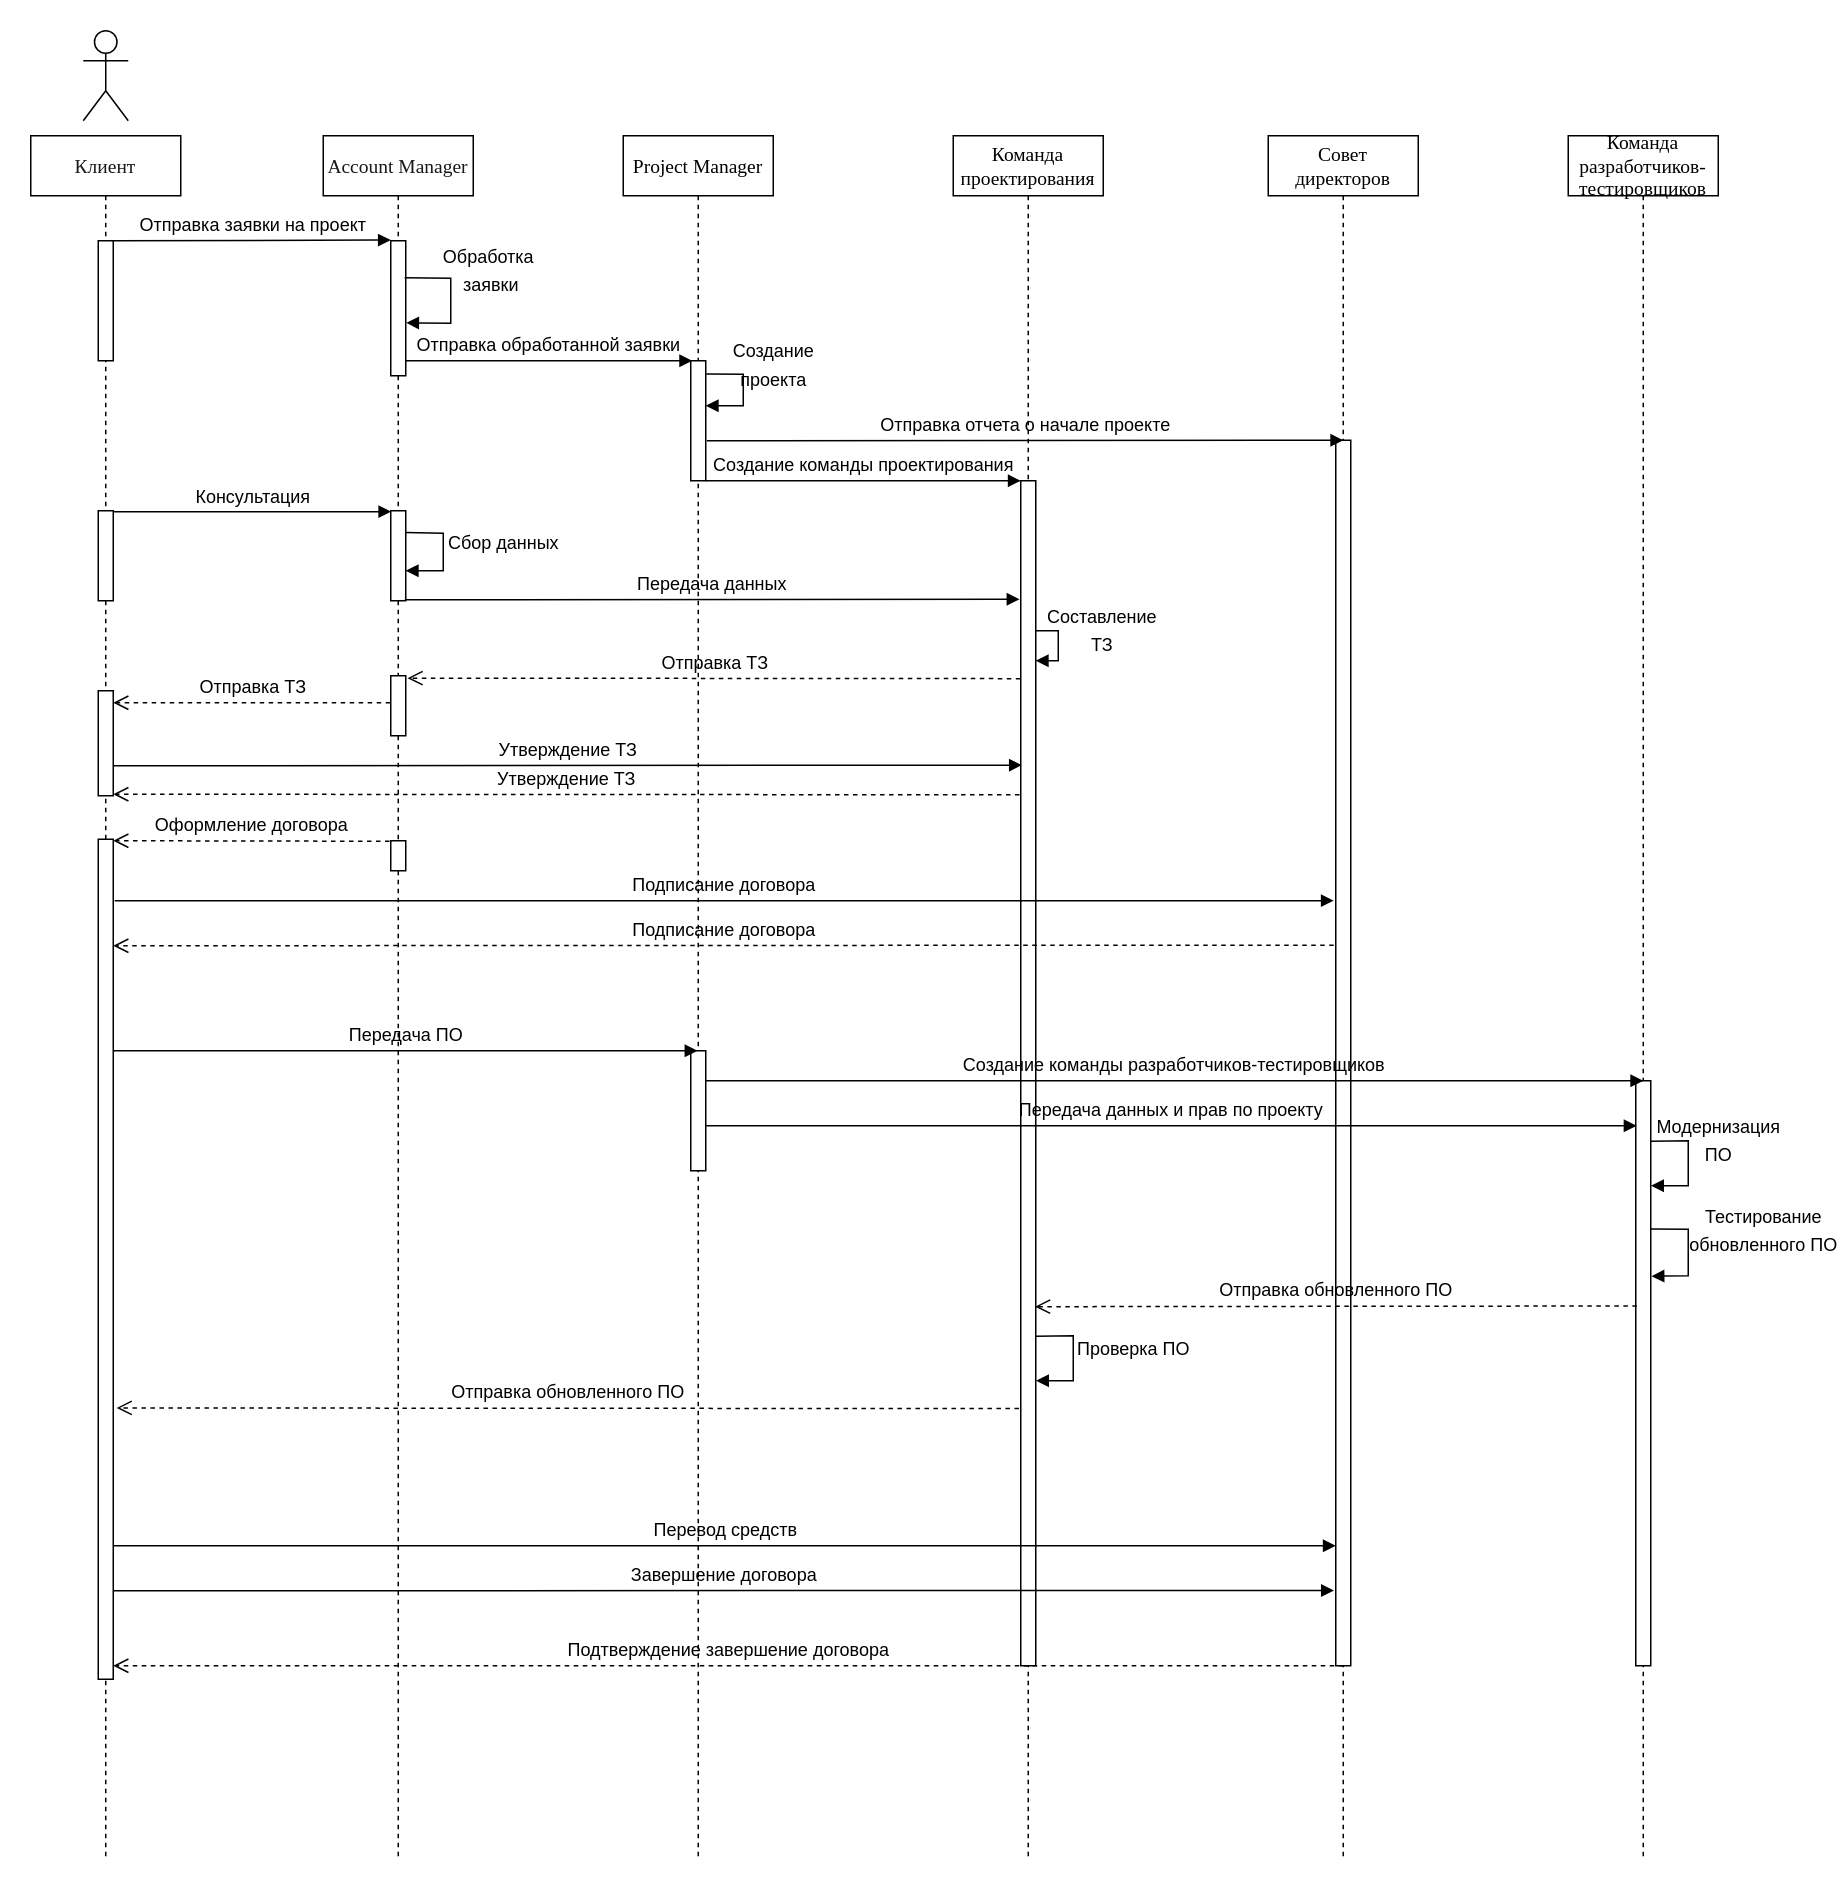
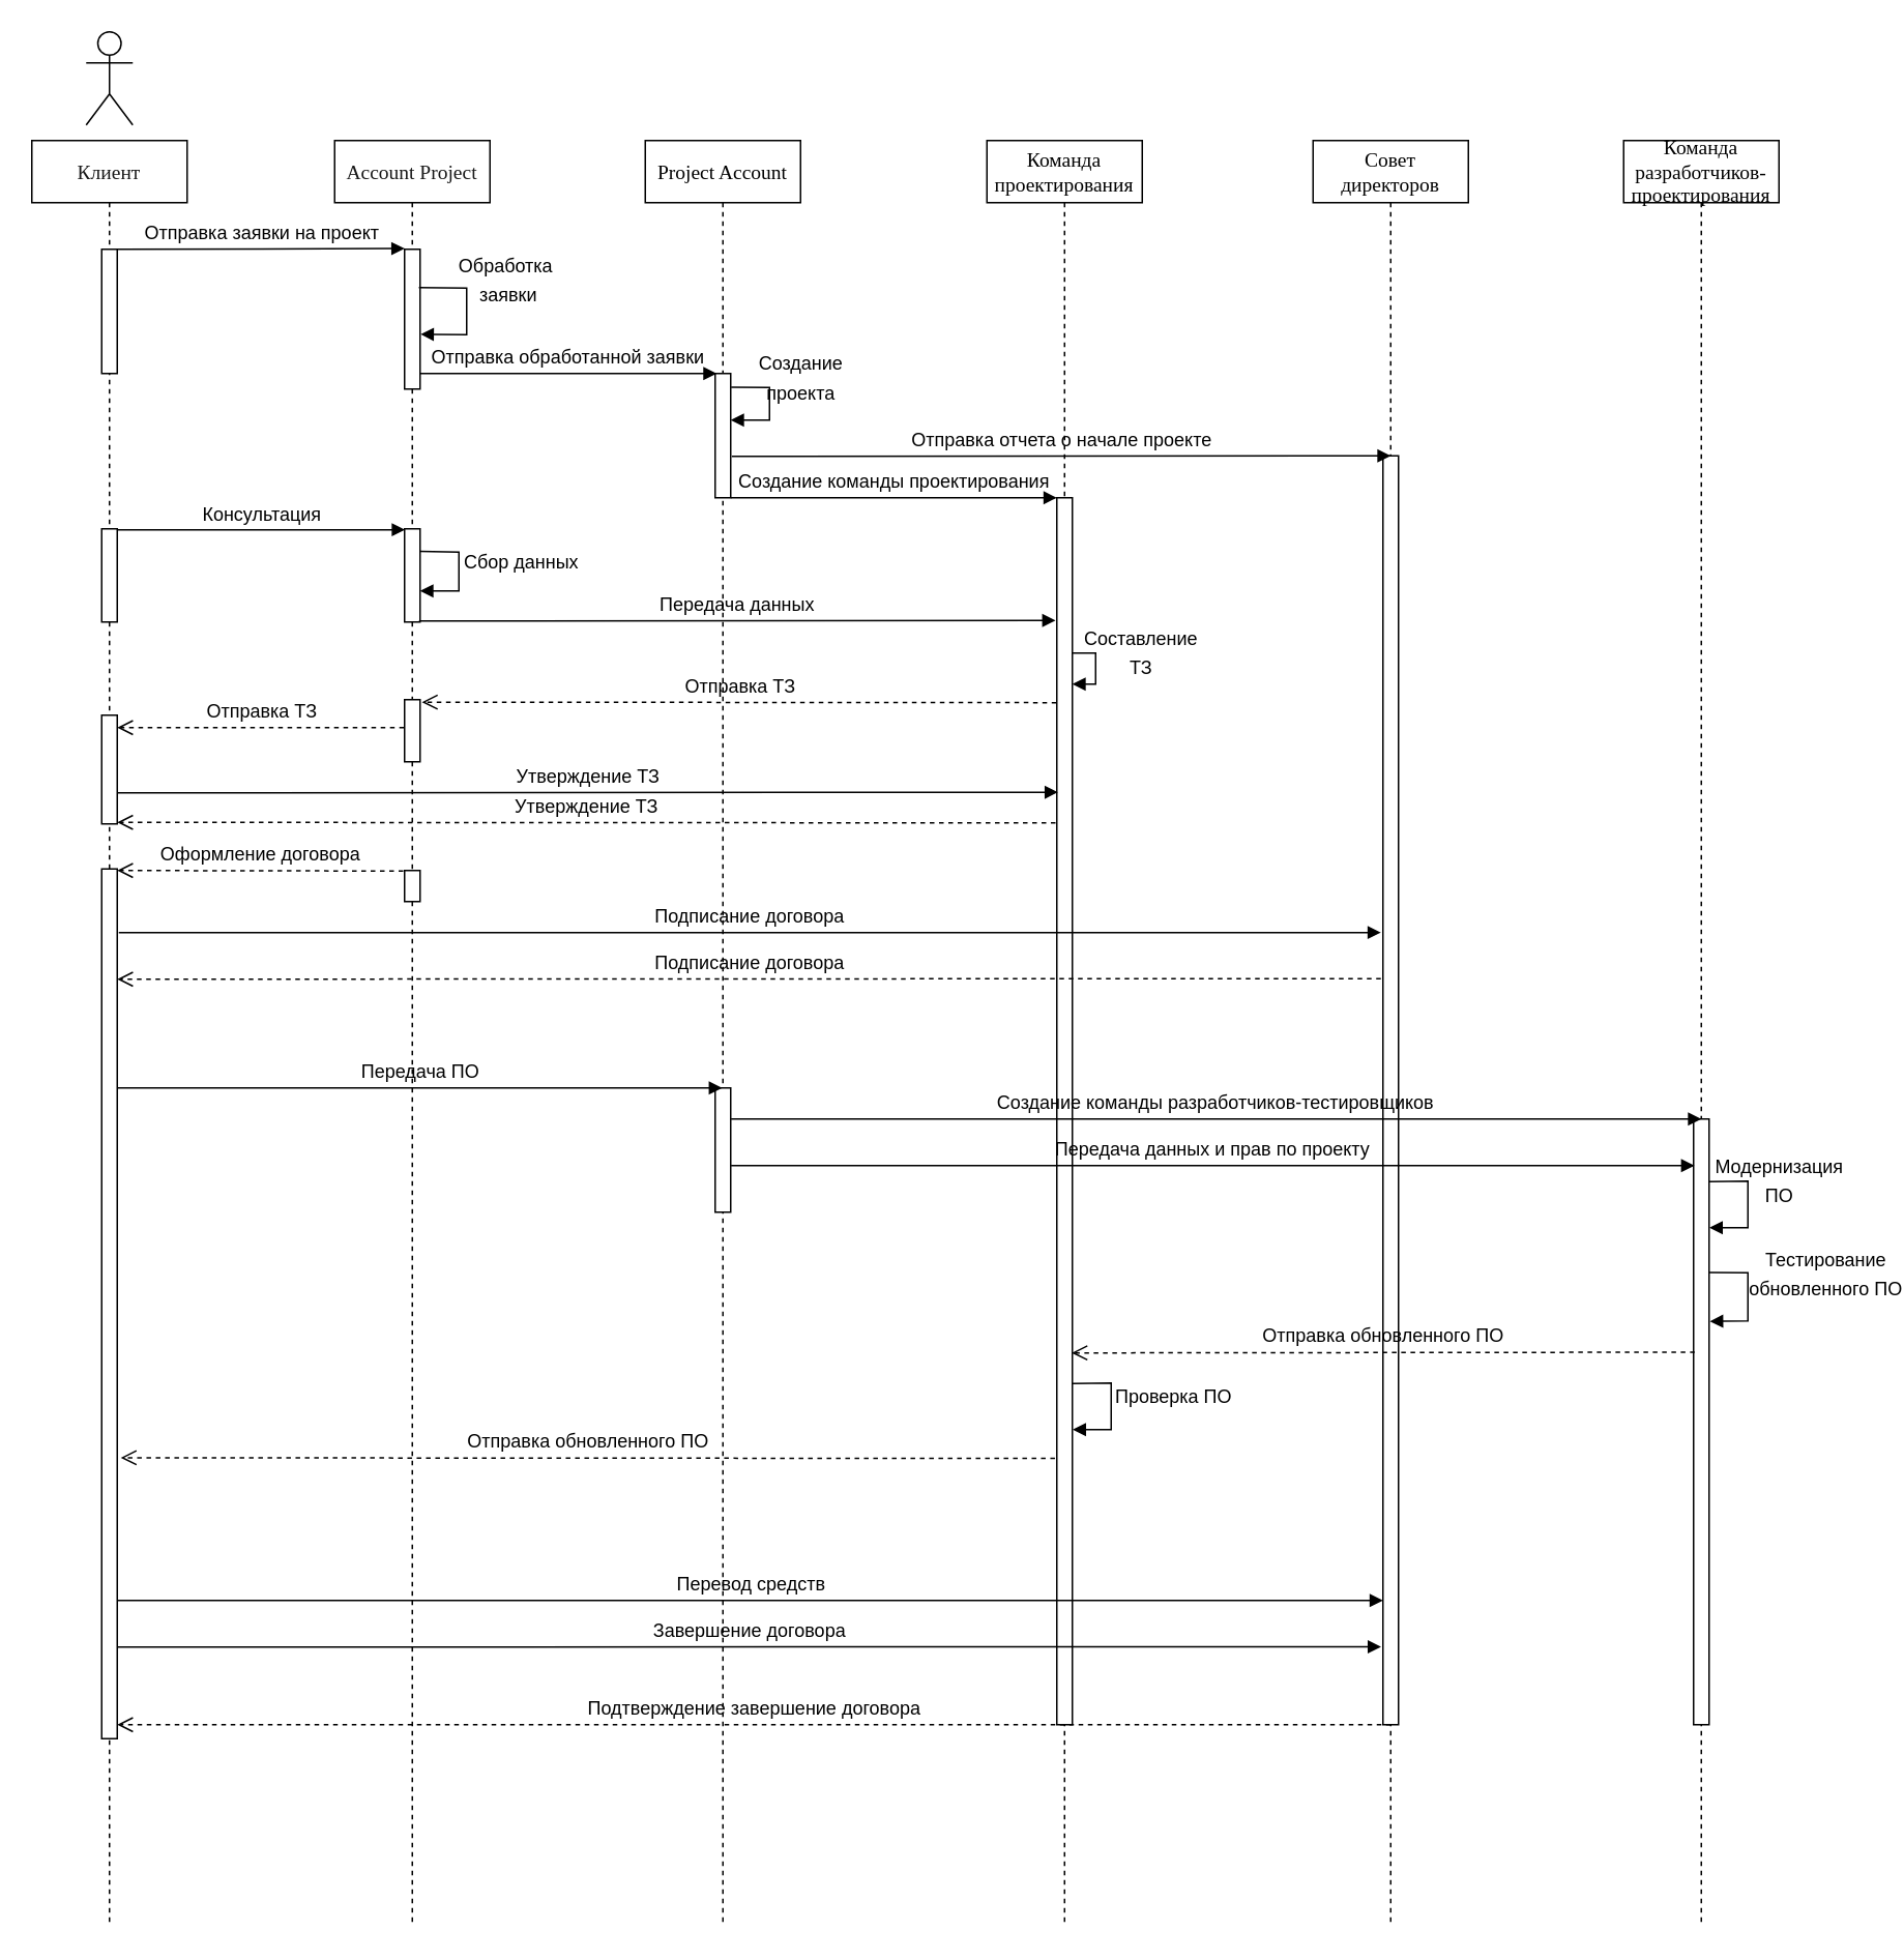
- <mxCell id="8" value="&lt;span style=&quot;color: rgb(24, 24, 24); font-family: &amp;quot;Comic Sans MS&amp;quot;; font-size: 13px; text-align: start; background-color: rgb(255, 255, 255);&quot;&gt;Account Manager&lt;/span&gt;" style="shape=umlLifeline;perimeter=lifelinePerimeter;whiteSpace=wrap;html=1;container=1;collapsible=0;recursiveResize=0;outlineConnect=0;" parent="1" vertex="1"><mxGeometry x="215" y="90" width="100" height="1150" as="geometry" /></mxCell>
+ <mxCell id="8" value="&lt;span style=&quot;color: rgb(24, 24, 24); font-family: &amp;quot;Comic Sans MS&amp;quot;; font-size: 13px; text-align: start; background-color: rgb(255, 255, 255);&quot;&gt;Account Project&lt;/span&gt;" style="shape=umlLifeline;perimeter=lifelinePerimeter;whiteSpace=wrap;html=1;container=1;collapsible=0;recursiveResize=0;outlineConnect=0;" parent="1" vertex="1"><mxGeometry x="215" y="90" width="100" height="1150" as="geometry" /></mxCell>
- <mxCell id="19" value="&lt;span style=&quot;font-family: &amp;quot;Comic Sans MS&amp;quot;; font-size: 13px; text-align: start; background-color: rgb(255, 255, 255);&quot;&gt;Project Manager&lt;/span&gt;" style="shape=umlLifeline;perimeter=lifelinePerimeter;whiteSpace=wrap;html=1;container=1;collapsible=0;recursiveResize=0;outlineConnect=0;" parent="1" vertex="1"><mxGeometry x="415" y="90" width="100" height="1150" as="geometry" /></mxCell>
+ <mxCell id="19" value="&lt;span style=&quot;font-family: &amp;quot;Comic Sans MS&amp;quot;; font-size: 13px; text-align: start; background-color: rgb(255, 255, 255);&quot;&gt;Project Account&lt;/span&gt;" style="shape=umlLifeline;perimeter=lifelinePerimeter;whiteSpace=wrap;html=1;container=1;collapsible=0;recursiveResize=0;outlineConnect=0;" parent="1" vertex="1"><mxGeometry x="415" y="90" width="100" height="1150" as="geometry" /></mxCell>
- <mxCell id="23" value="&lt;span style=&quot;font-family: &amp;quot;Comic Sans MS&amp;quot;; font-size: 13px;&quot;&gt;Команда разработчиков-тестировщиков&lt;/span&gt;" style="shape=umlLifeline;perimeter=lifelinePerimeter;whiteSpace=wrap;html=1;container=1;collapsible=0;recursiveResize=0;outlineConnect=0;" parent="1" vertex="1"><mxGeometry x="1045" y="90" width="100" height="1150" as="geometry" /></mxCell>
+ <mxCell id="23" value="&lt;span style=&quot;font-family: &amp;quot;Comic Sans MS&amp;quot;; font-size: 13px;&quot;&gt;Команда разработчиков-проектирования&lt;/span&gt;" style="shape=umlLifeline;perimeter=lifelinePerimeter;whiteSpace=wrap;html=1;container=1;collapsible=0;recursiveResize=0;outlineConnect=0;" parent="1" vertex="1"><mxGeometry x="1045" y="90" width="100" height="1150" as="geometry" /></mxCell>
